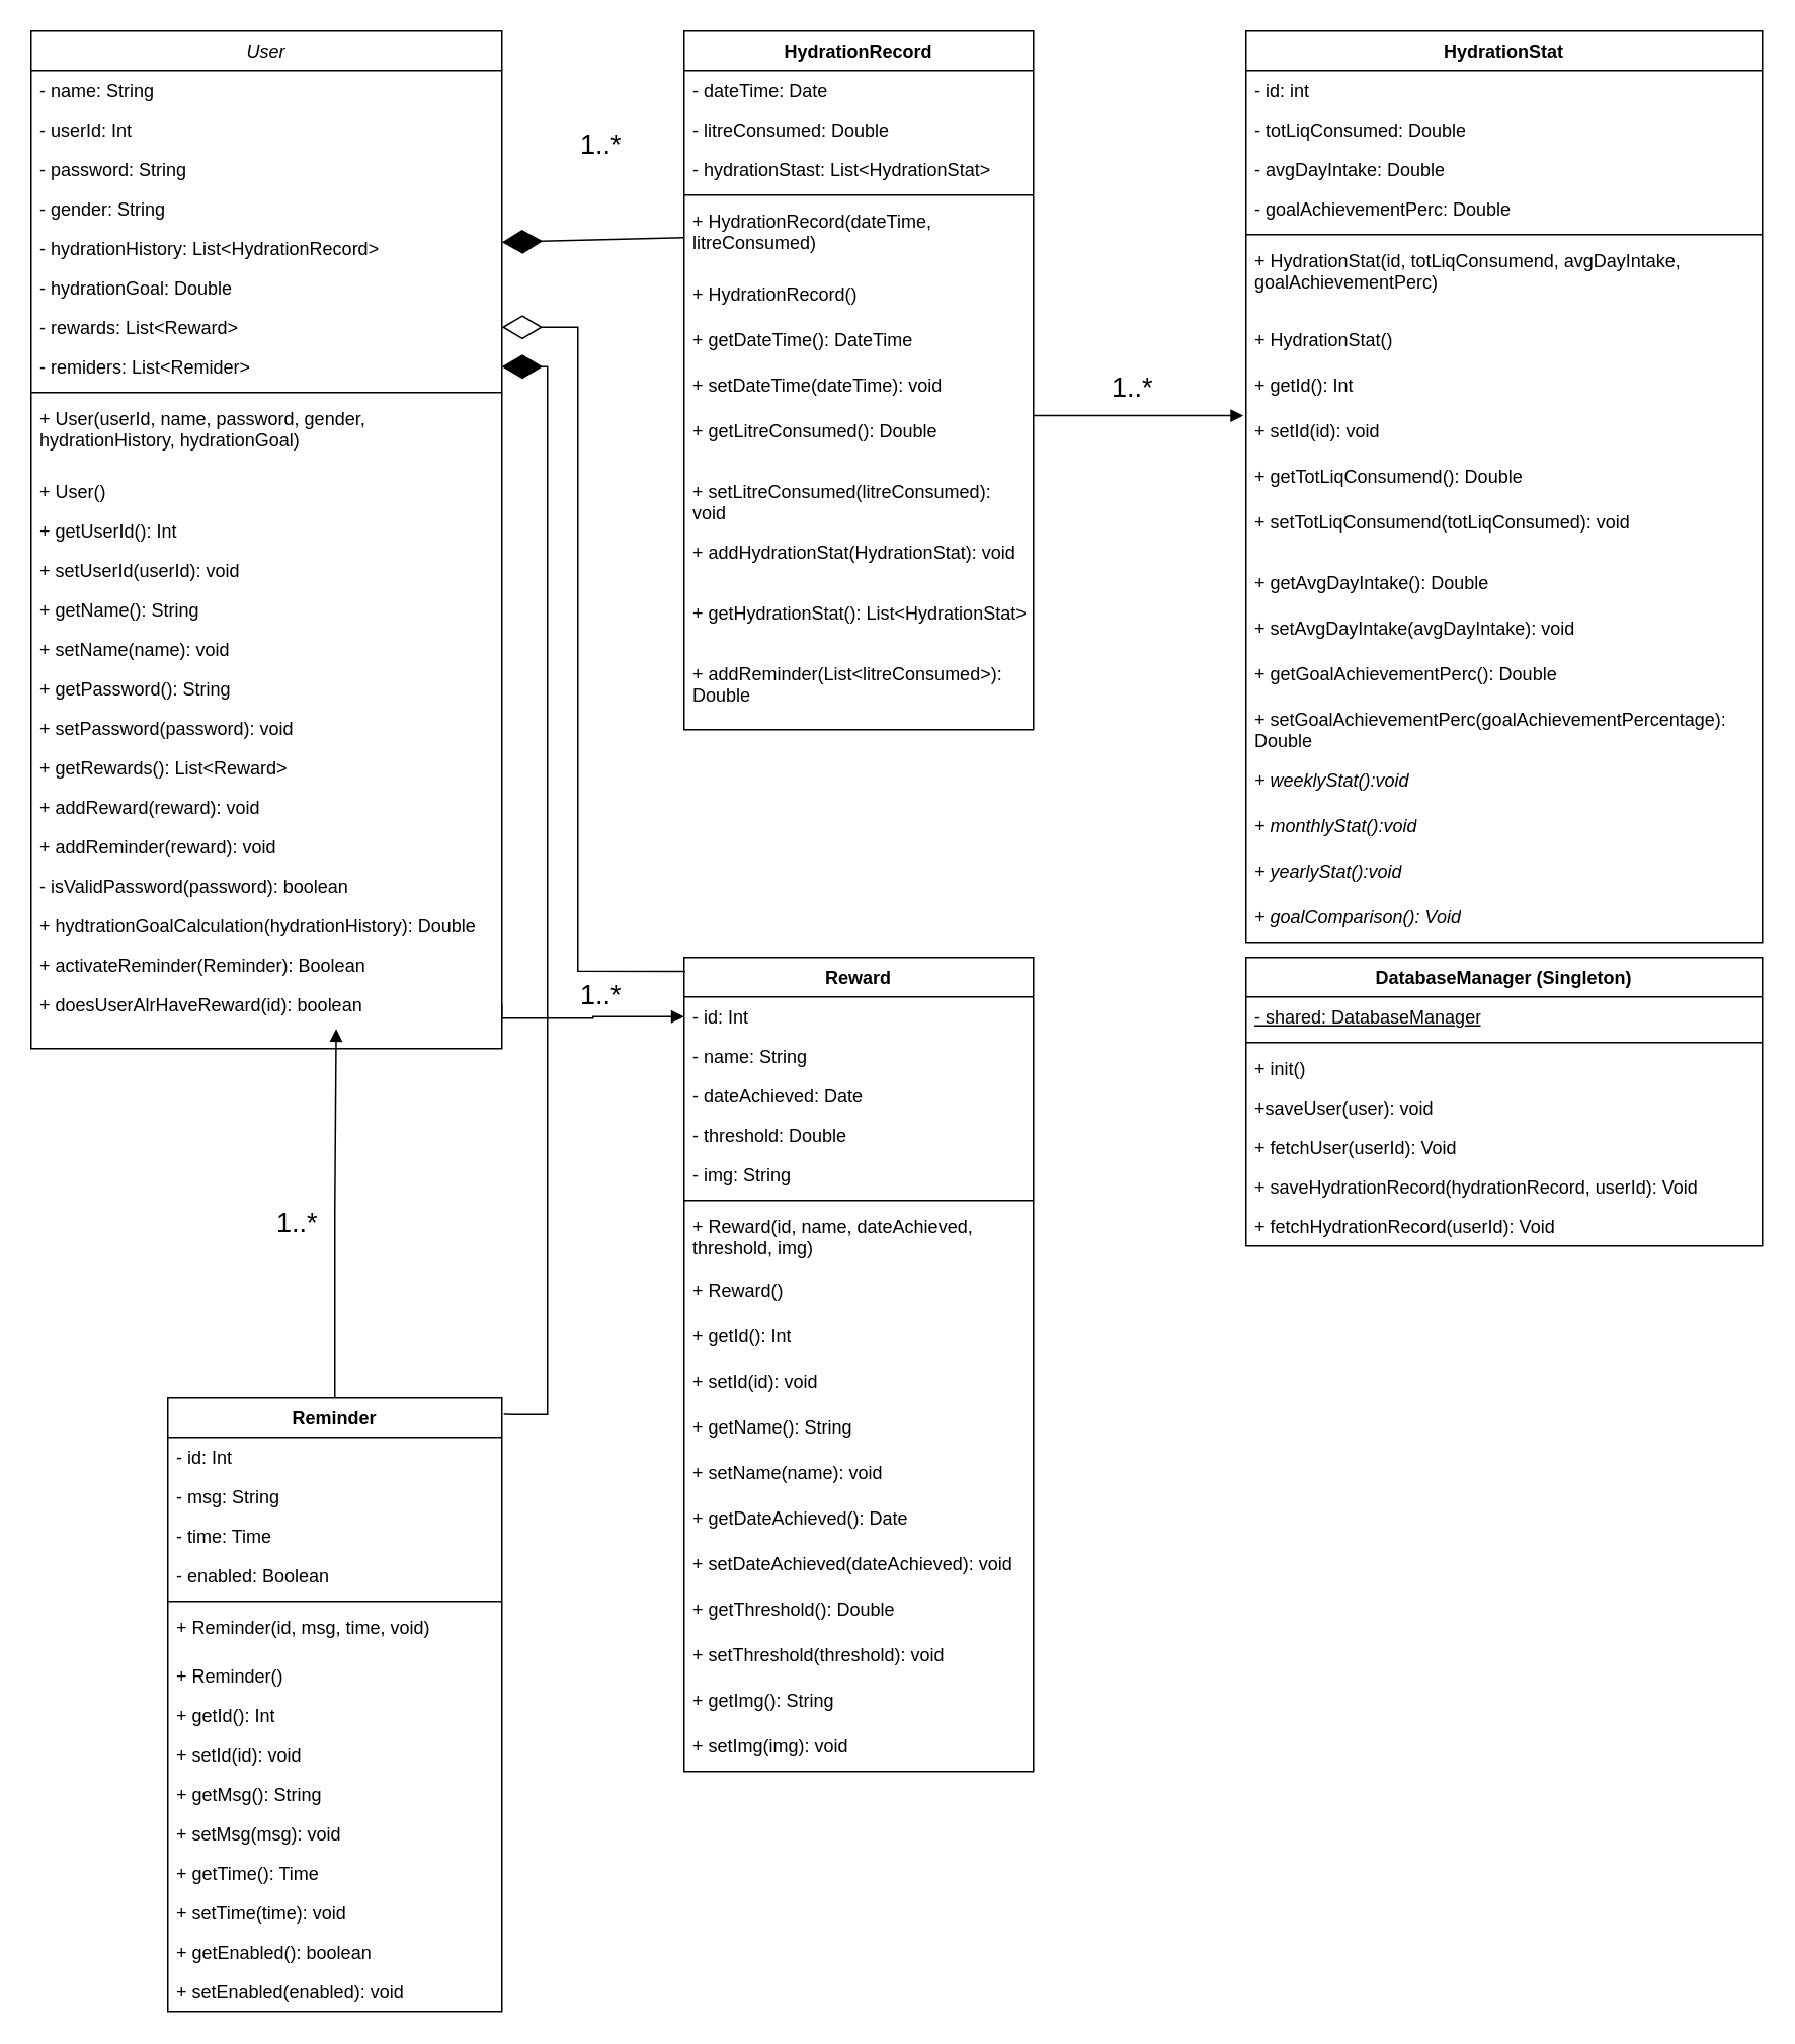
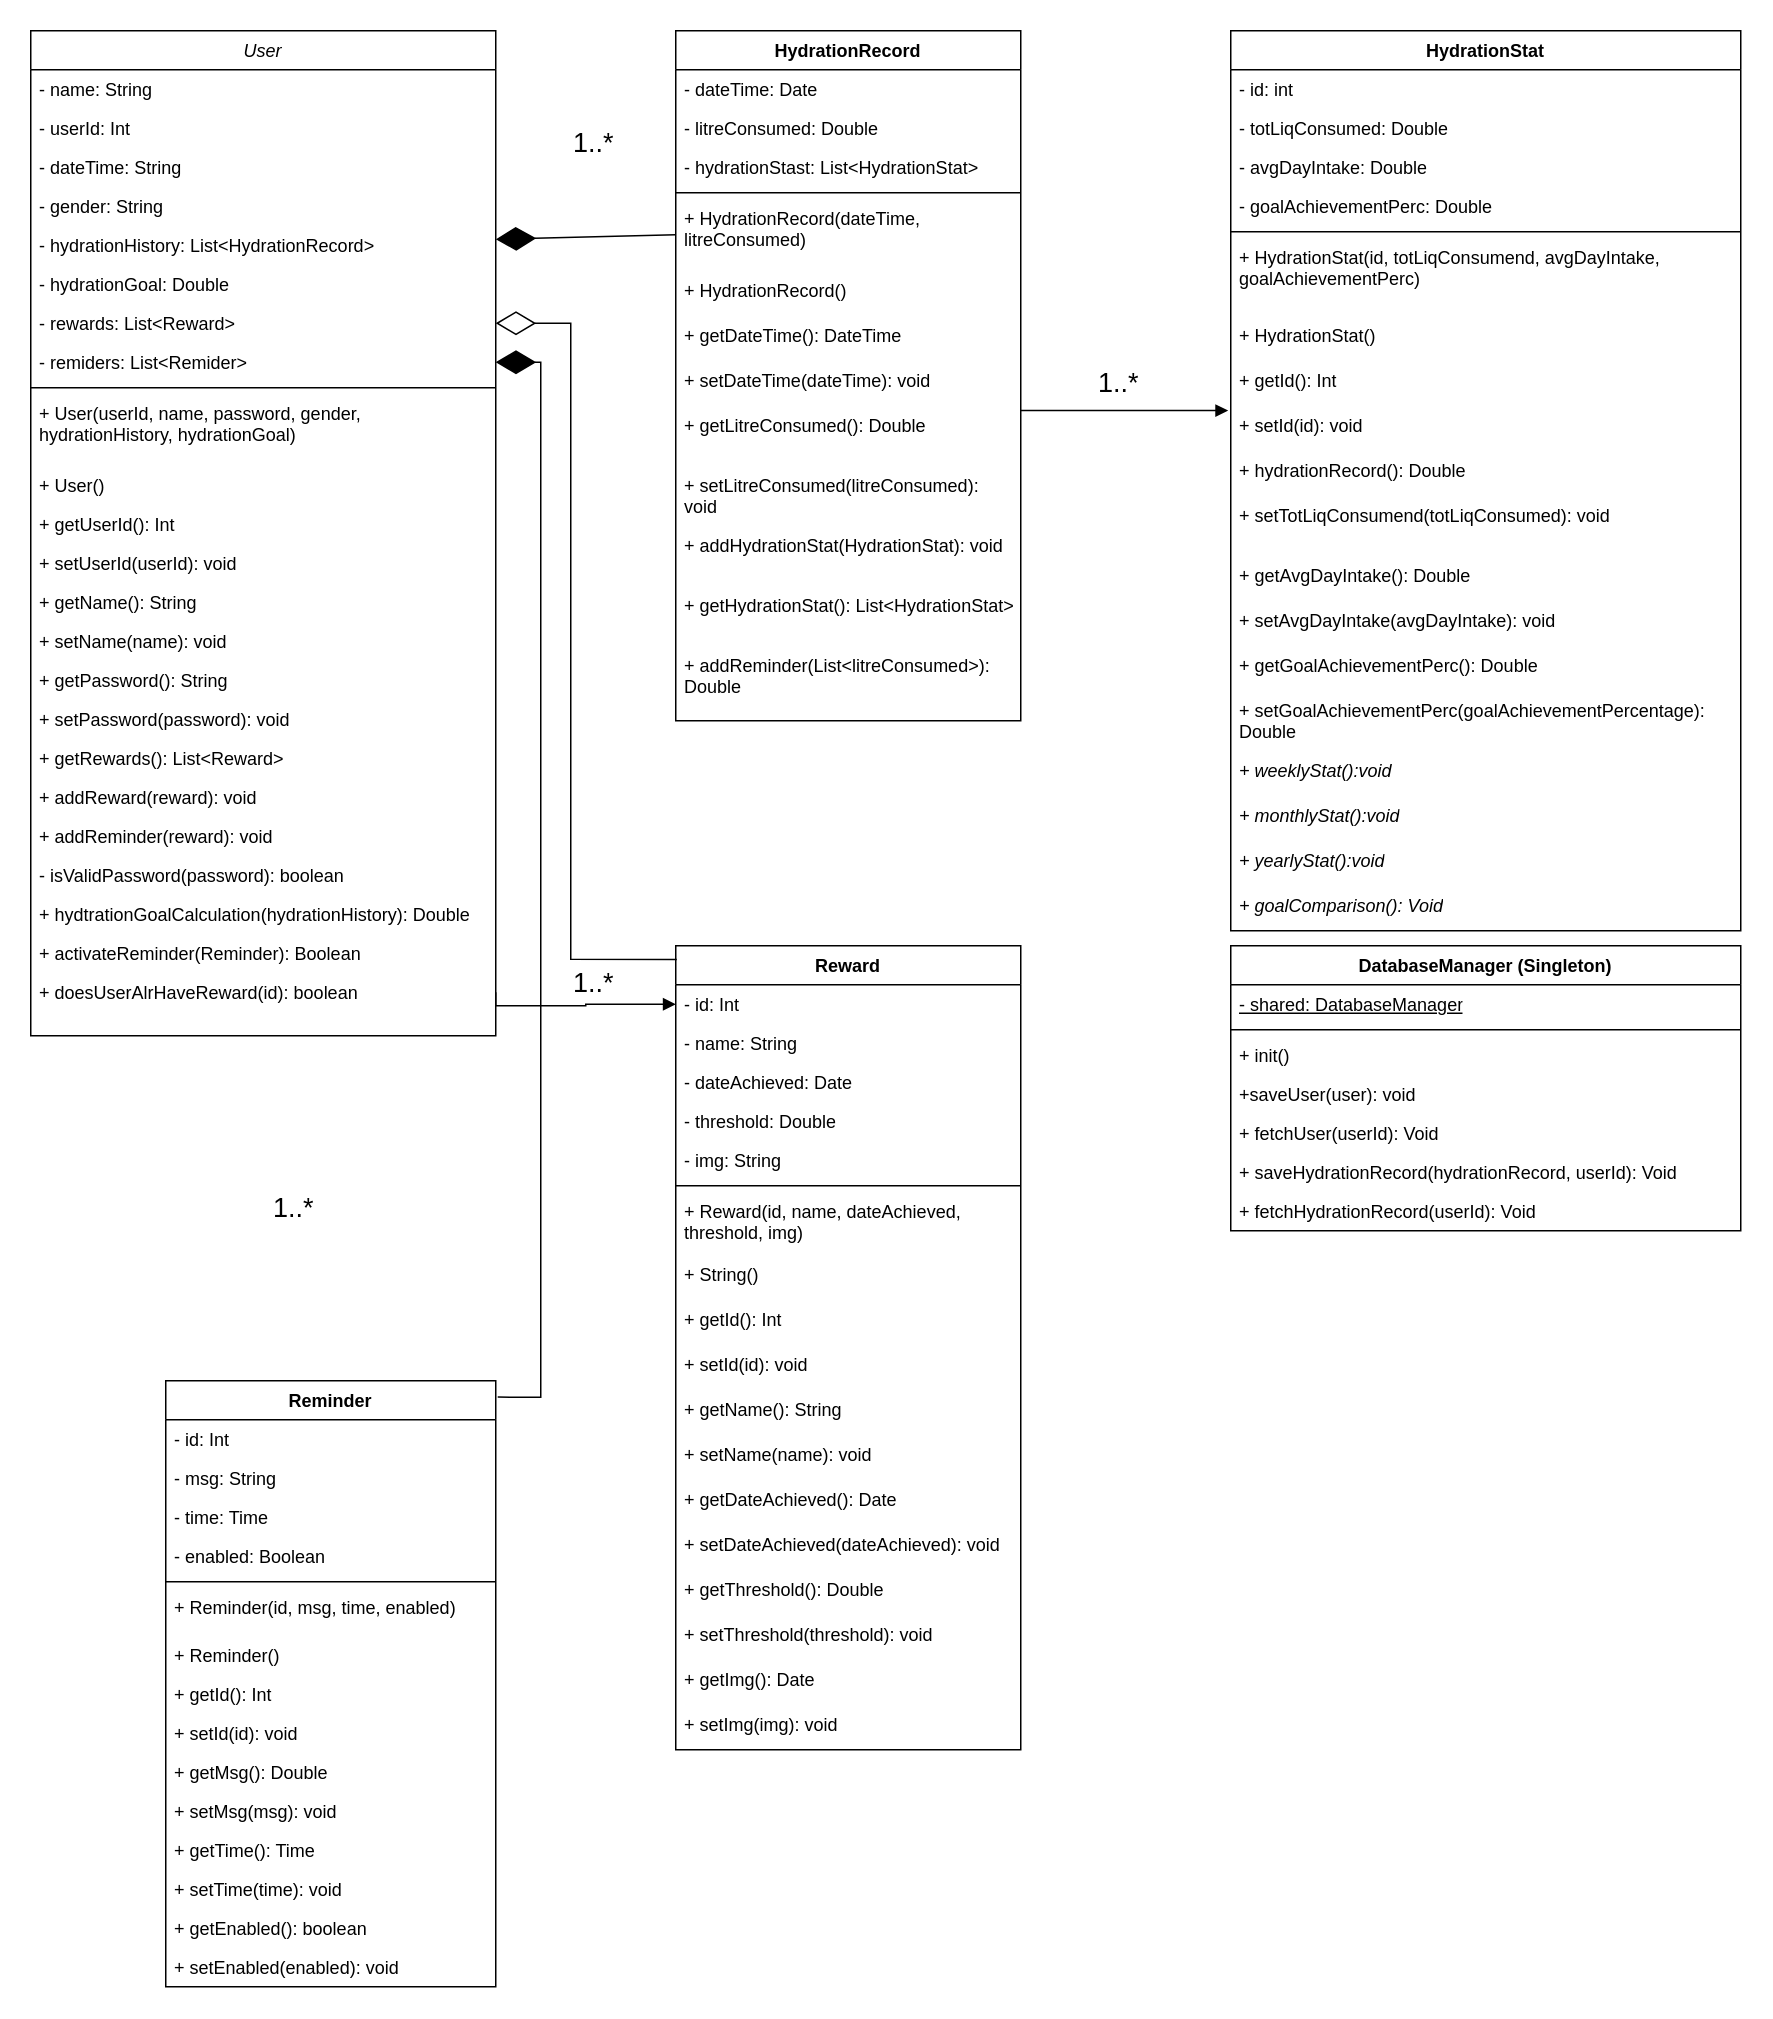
- <mxCell id="5" value="- password: String" style="text;align=left;verticalAlign=top;spacingLeft=4;spacingRight=4;overflow=hidden;rotatable=0;points=[[0,0.5],[1,0.5]];portConstraint=eastwest;rounded=0;shadow=0;html=0;" parent="2" vertex="1"><mxGeometry y="78" width="310" height="26" as="geometry" /></mxCell>
+ <mxCell id="5" value="- dateTime: String" style="text;align=left;verticalAlign=top;spacingLeft=4;spacingRight=4;overflow=hidden;rotatable=0;points=[[0,0.5],[1,0.5]];portConstraint=eastwest;rounded=0;shadow=0;html=0;" parent="2" vertex="1"><mxGeometry y="78" width="310" height="26" as="geometry" /></mxCell>
- <mxCell id="87" value="+ getTotLiqConsumend(): Double" style="text;strokeColor=none;fillColor=none;align=left;verticalAlign=top;spacingLeft=4;spacingRight=4;overflow=hidden;rotatable=0;points=[[0,0.5],[1,0.5]];portConstraint=eastwest;whiteSpace=wrap;html=1;" parent="77" vertex="1"><mxGeometry y="280" width="340" height="30" as="geometry" /></mxCell>
+ <mxCell id="87" value="+ hydrationRecord(): Double" style="text;strokeColor=none;fillColor=none;align=left;verticalAlign=top;spacingLeft=4;spacingRight=4;overflow=hidden;rotatable=0;points=[[0,0.5],[1,0.5]];portConstraint=eastwest;whiteSpace=wrap;html=1;" parent="77" vertex="1"><mxGeometry y="280" width="340" height="30" as="geometry" /></mxCell>
- <mxCell id="110" value="" style="endArrow=block;endFill=1;html=1;edgeStyle=orthogonalEdgeStyle;align=left;verticalAlign=top;rounded=0;exitX=0.5;exitY=0;exitDx=0;exitDy=0;entryX=0.648;entryY=1.115;entryDx=0;entryDy=0;entryPerimeter=0;" edge="1" parent="1" source="41" target="26"><mxGeometry x="-1" relative="1" as="geometry"><mxPoint x="430" y="520" as="sourcePoint" /><mxPoint x="590" y="520" as="targetPoint" /><Array as="points"><mxPoint x="220" y="797" /><mxPoint x="221" y="677" /></Array></mxGeometry></mxCell>
- <mxCell id="65" value="+ Reward()" style="text;strokeColor=none;fillColor=none;align=left;verticalAlign=top;spacingLeft=4;spacingRight=4;overflow=hidden;rotatable=0;points=[[0,0.5],[1,0.5]];portConstraint=eastwest;whiteSpace=wrap;html=1;" parent="57" vertex="1"><mxGeometry y="206" width="230" height="30" as="geometry" /></mxCell>
+ <mxCell id="65" value="+ String()" style="text;strokeColor=none;fillColor=none;align=left;verticalAlign=top;spacingLeft=4;spacingRight=4;overflow=hidden;rotatable=0;points=[[0,0.5],[1,0.5]];portConstraint=eastwest;whiteSpace=wrap;html=1;" parent="57" vertex="1"><mxGeometry y="206" width="230" height="30" as="geometry" /></mxCell>
- <mxCell id="47" value="+ Reminder(id, msg, time, void)" style="text;strokeColor=none;fillColor=none;align=left;verticalAlign=top;spacingLeft=4;spacingRight=4;overflow=hidden;rotatable=0;points=[[0,0.5],[1,0.5]];portConstraint=eastwest;whiteSpace=wrap;html=1;" parent="41" vertex="1"><mxGeometry y="138" width="220" height="32" as="geometry" /></mxCell>
+ <mxCell id="47" value="+ Reminder(id, msg, time, enabled)" style="text;strokeColor=none;fillColor=none;align=left;verticalAlign=top;spacingLeft=4;spacingRight=4;overflow=hidden;rotatable=0;points=[[0,0.5],[1,0.5]];portConstraint=eastwest;whiteSpace=wrap;html=1;" parent="41" vertex="1"><mxGeometry y="138" width="220" height="32" as="geometry" /></mxCell>
- <mxCell id="74" value="+ getImg(): String" style="text;strokeColor=none;fillColor=none;align=left;verticalAlign=top;spacingLeft=4;spacingRight=4;overflow=hidden;rotatable=0;points=[[0,0.5],[1,0.5]];portConstraint=eastwest;whiteSpace=wrap;html=1;" vertex="1" parent="57"><mxGeometry y="476" width="230" height="30" as="geometry" /></mxCell>
+ <mxCell id="74" value="+ getImg(): Date" style="text;strokeColor=none;fillColor=none;align=left;verticalAlign=top;spacingLeft=4;spacingRight=4;overflow=hidden;rotatable=0;points=[[0,0.5],[1,0.5]];portConstraint=eastwest;whiteSpace=wrap;html=1;" vertex="1" parent="57"><mxGeometry y="476" width="230" height="30" as="geometry" /></mxCell>
- <mxCell id="51" value="+ getMsg(): String" style="text;strokeColor=none;fillColor=none;align=left;verticalAlign=top;spacingLeft=4;spacingRight=4;overflow=hidden;rotatable=0;points=[[0,0.5],[1,0.5]];portConstraint=eastwest;whiteSpace=wrap;html=1;" parent="41" vertex="1"><mxGeometry y="248" width="220" height="26" as="geometry" /></mxCell>
+ <mxCell id="51" value="+ getMsg(): Double" style="text;strokeColor=none;fillColor=none;align=left;verticalAlign=top;spacingLeft=4;spacingRight=4;overflow=hidden;rotatable=0;points=[[0,0.5],[1,0.5]];portConstraint=eastwest;whiteSpace=wrap;html=1;" parent="41" vertex="1"><mxGeometry y="248" width="220" height="26" as="geometry" /></mxCell>
